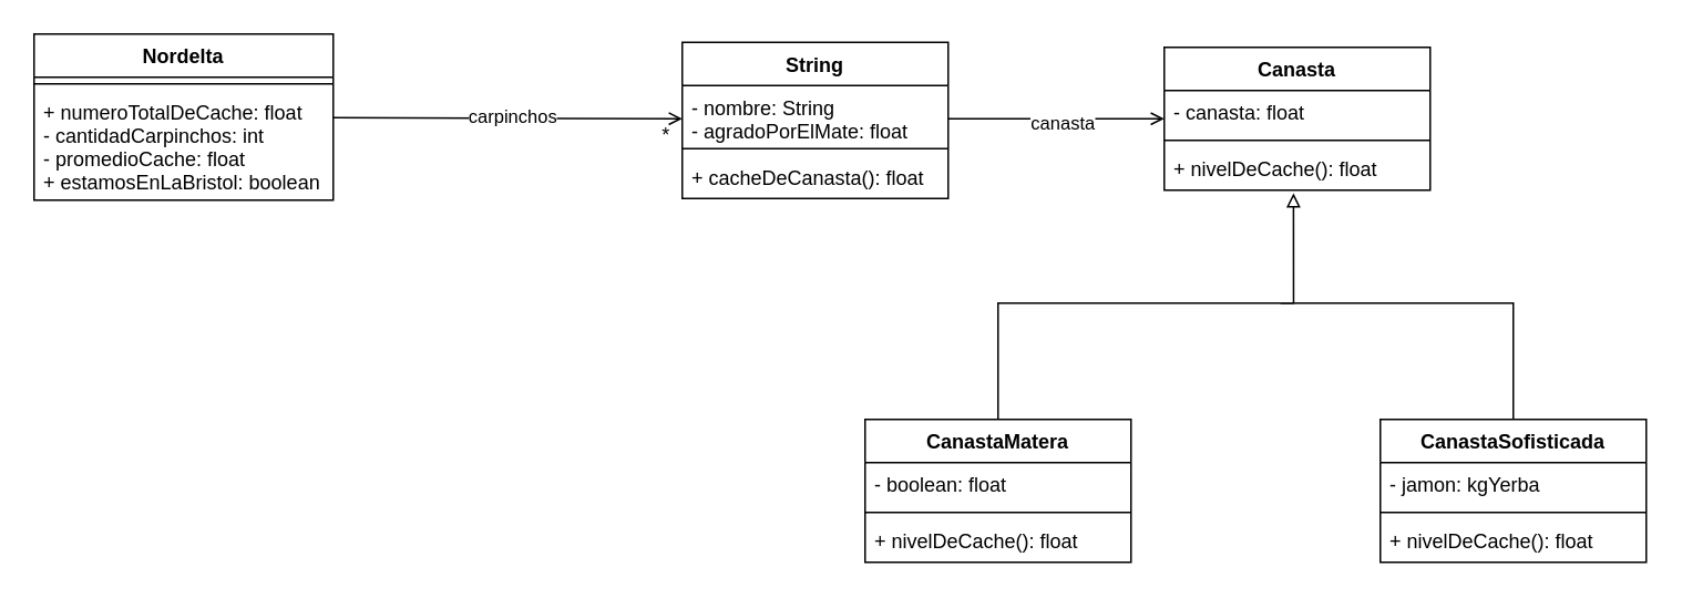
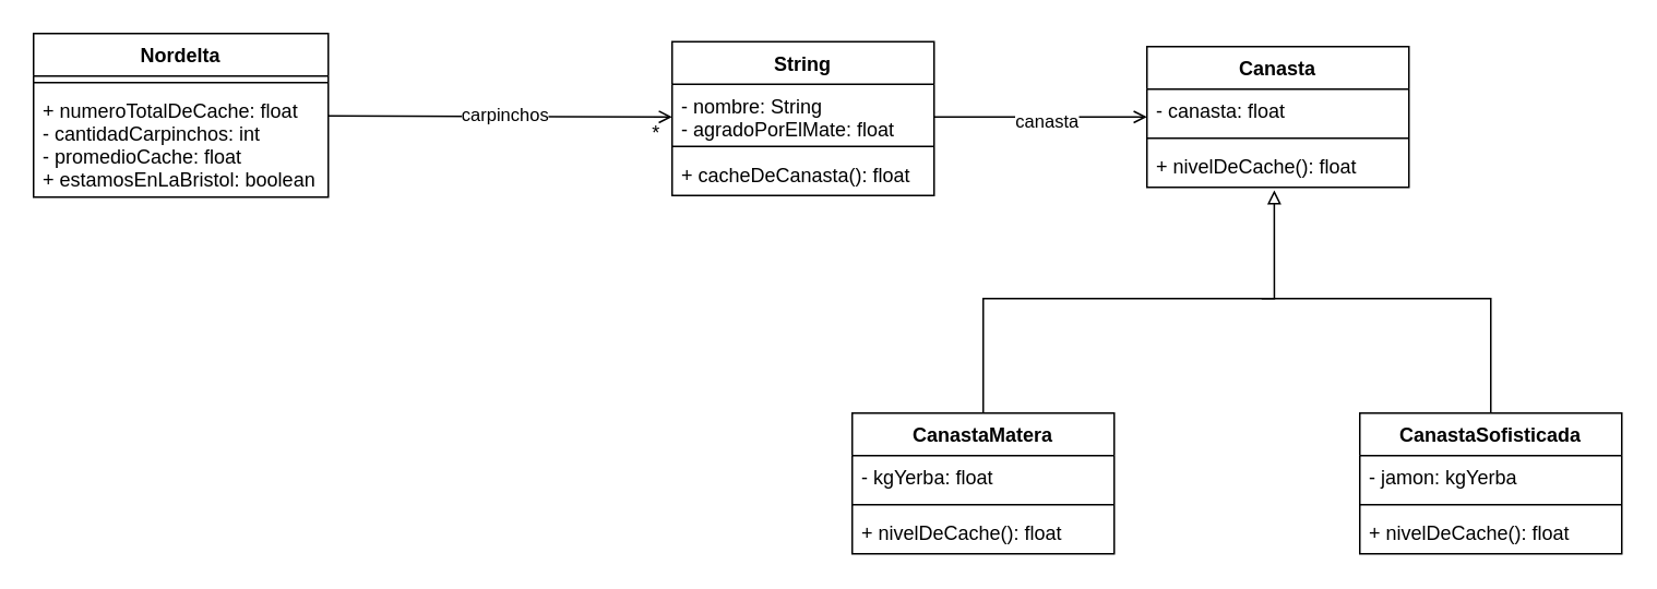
- <mxCell id="16" value="- boolean: float" style="text;strokeColor=none;fillColor=none;align=left;verticalAlign=top;spacingLeft=4;spacingRight=4;overflow=hidden;rotatable=0;points=[[0,0.5],[1,0.5]];portConstraint=eastwest;" vertex="1" parent="15"><mxGeometry y="26" width="160" height="26" as="geometry" /></mxCell>
+ <mxCell id="16" value="- kgYerba: float" style="text;strokeColor=none;fillColor=none;align=left;verticalAlign=top;spacingLeft=4;spacingRight=4;overflow=hidden;rotatable=0;points=[[0,0.5],[1,0.5]];portConstraint=eastwest;" vertex="1" parent="15"><mxGeometry y="26" width="160" height="26" as="geometry" /></mxCell>
